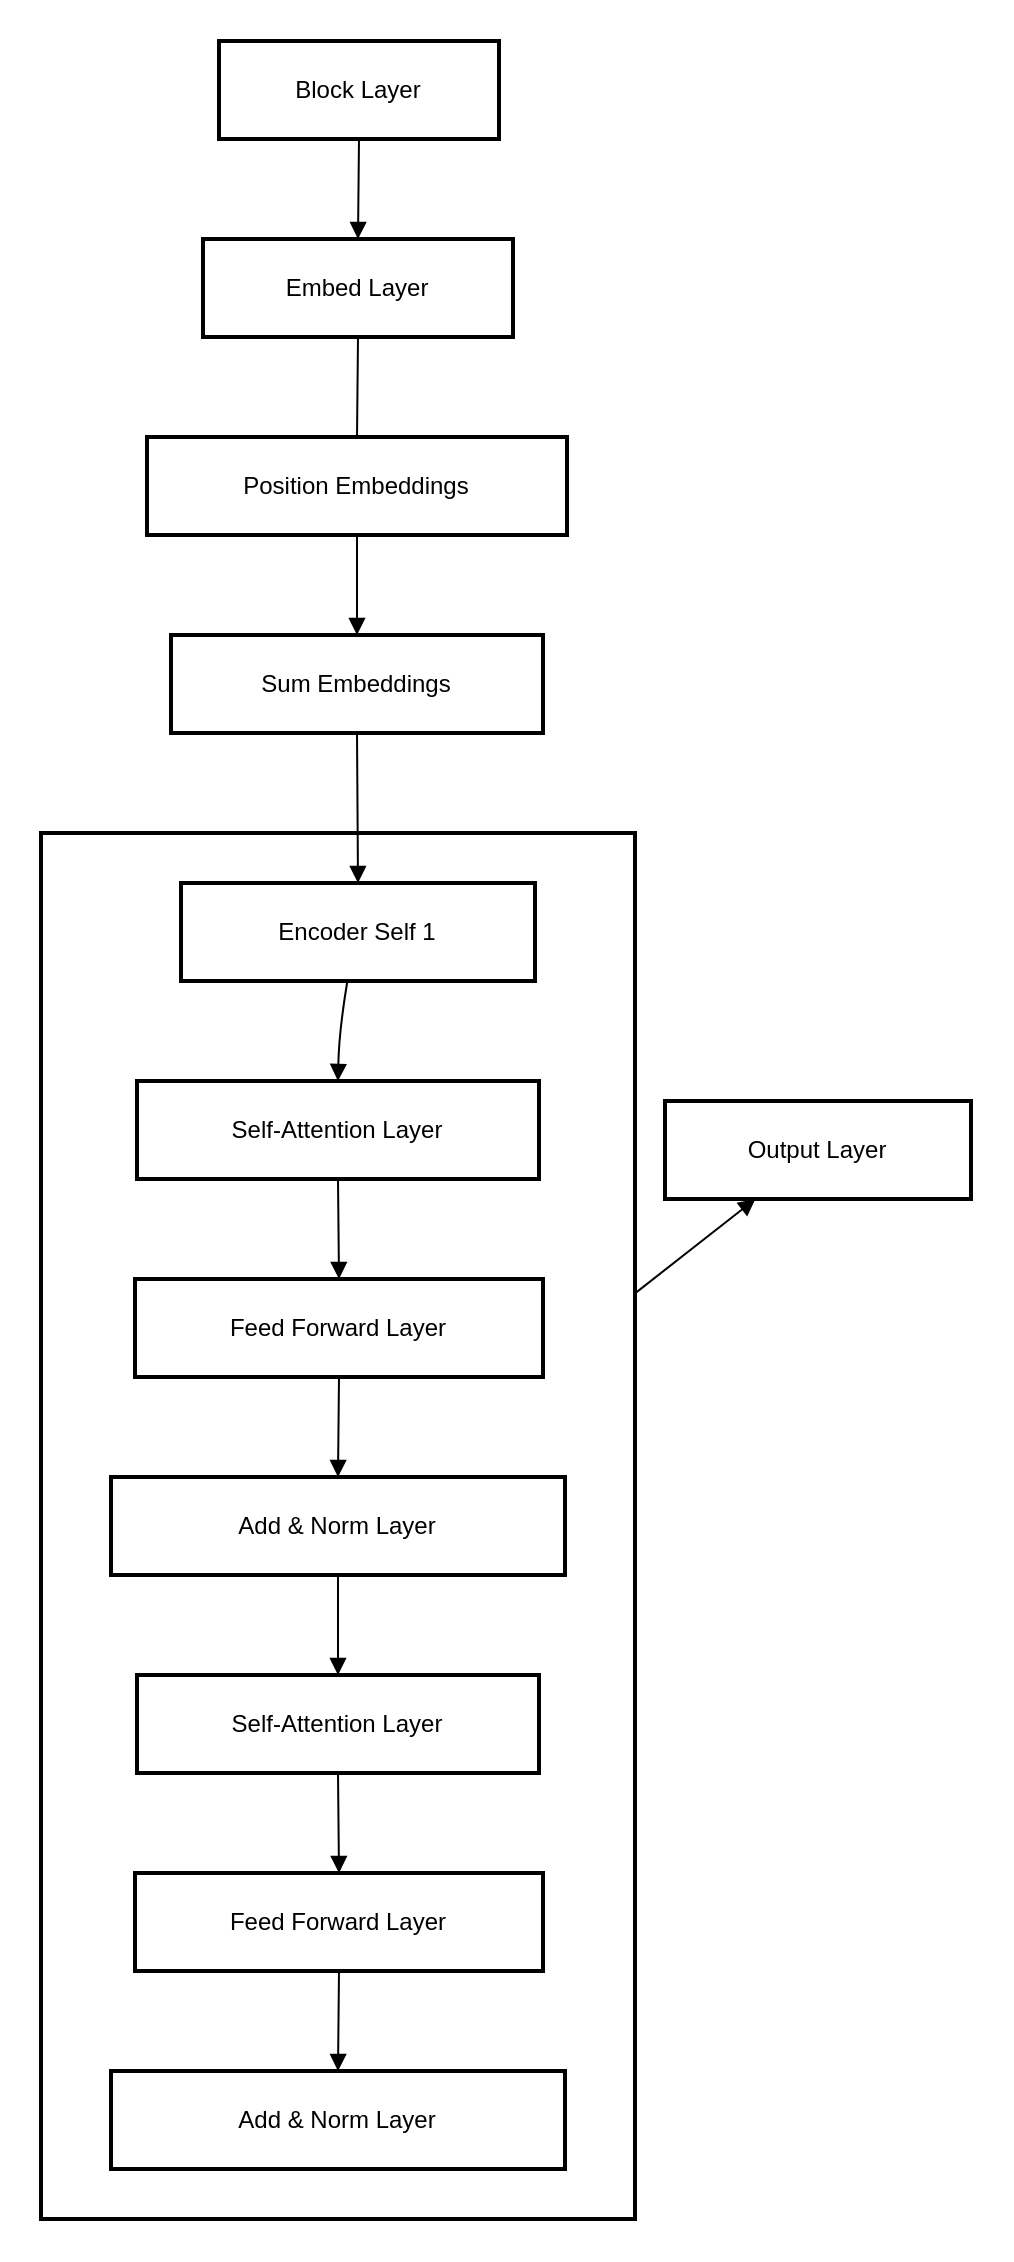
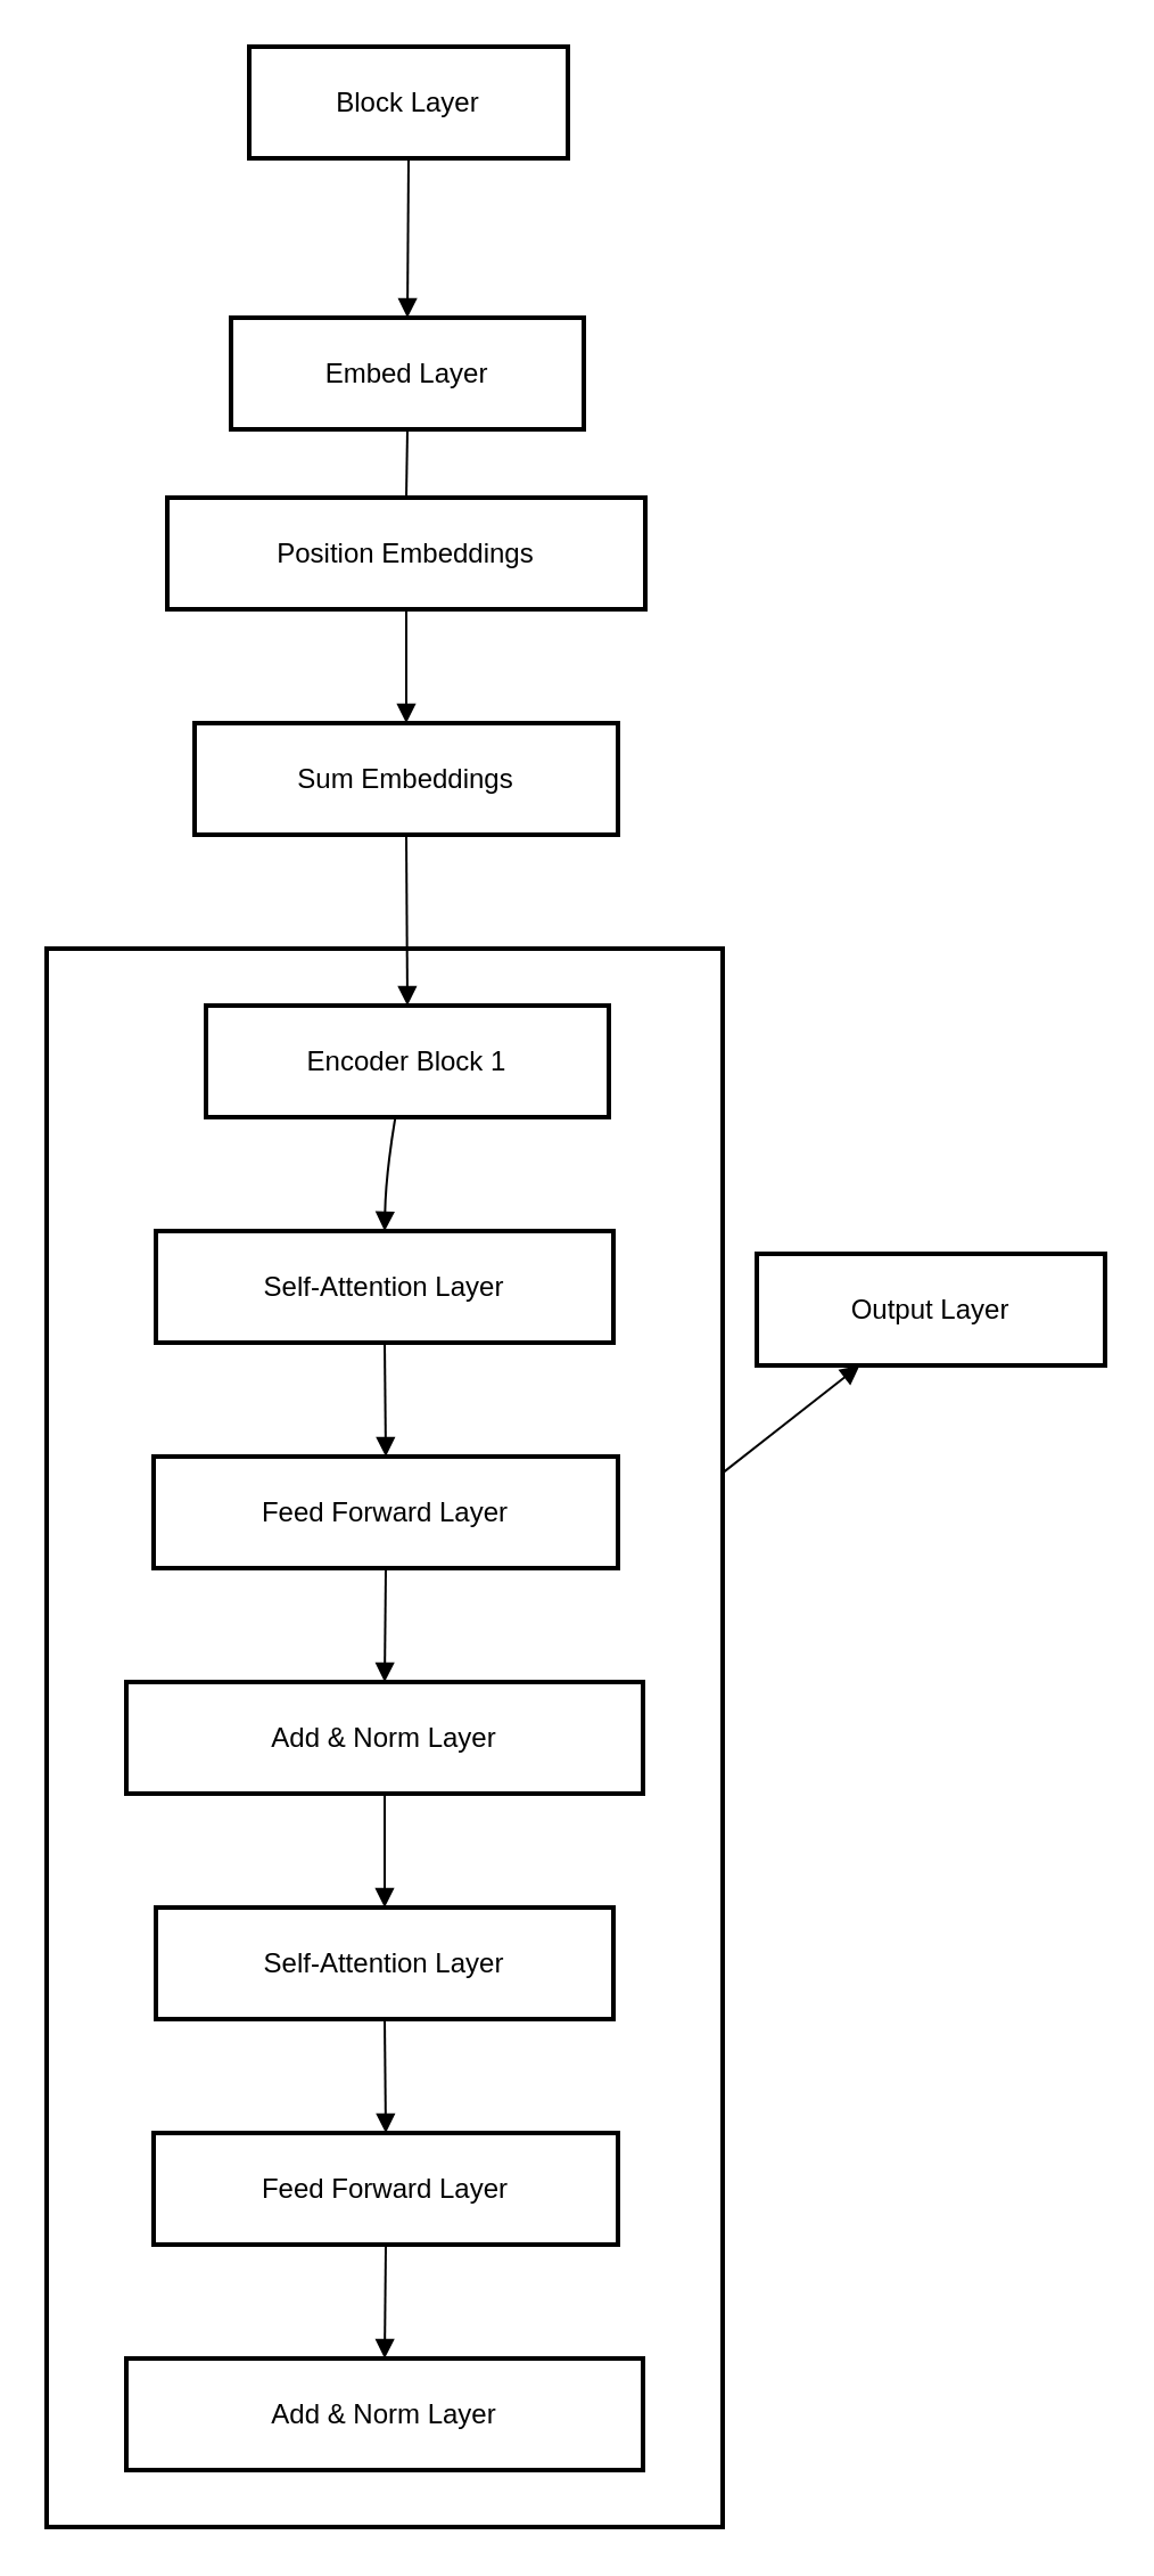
- <mxCell id="4" value="Embed Layer" style="whiteSpace=wrap;strokeWidth=2;" vertex="1" parent="1"><mxGeometry x="101" y="119" width="155" height="49" as="geometry" /></mxCell>
+ <mxCell id="4" value="Embed Layer" style="whiteSpace=wrap;strokeWidth=2;" vertex="1" parent="1"><mxGeometry x="101" y="139" width="155" height="49" as="geometry" /></mxCell>
- <mxCell id="7" value="Encoder Self 1" style="whiteSpace=wrap;strokeWidth=2;" vertex="1" parent="1"><mxGeometry x="90" y="441" width="177" height="49" as="geometry" /></mxCell>
+ <mxCell id="7" value="Encoder Block 1" style="whiteSpace=wrap;strokeWidth=2;" vertex="1" parent="1"><mxGeometry x="90" y="441" width="177" height="49" as="geometry" /></mxCell>
